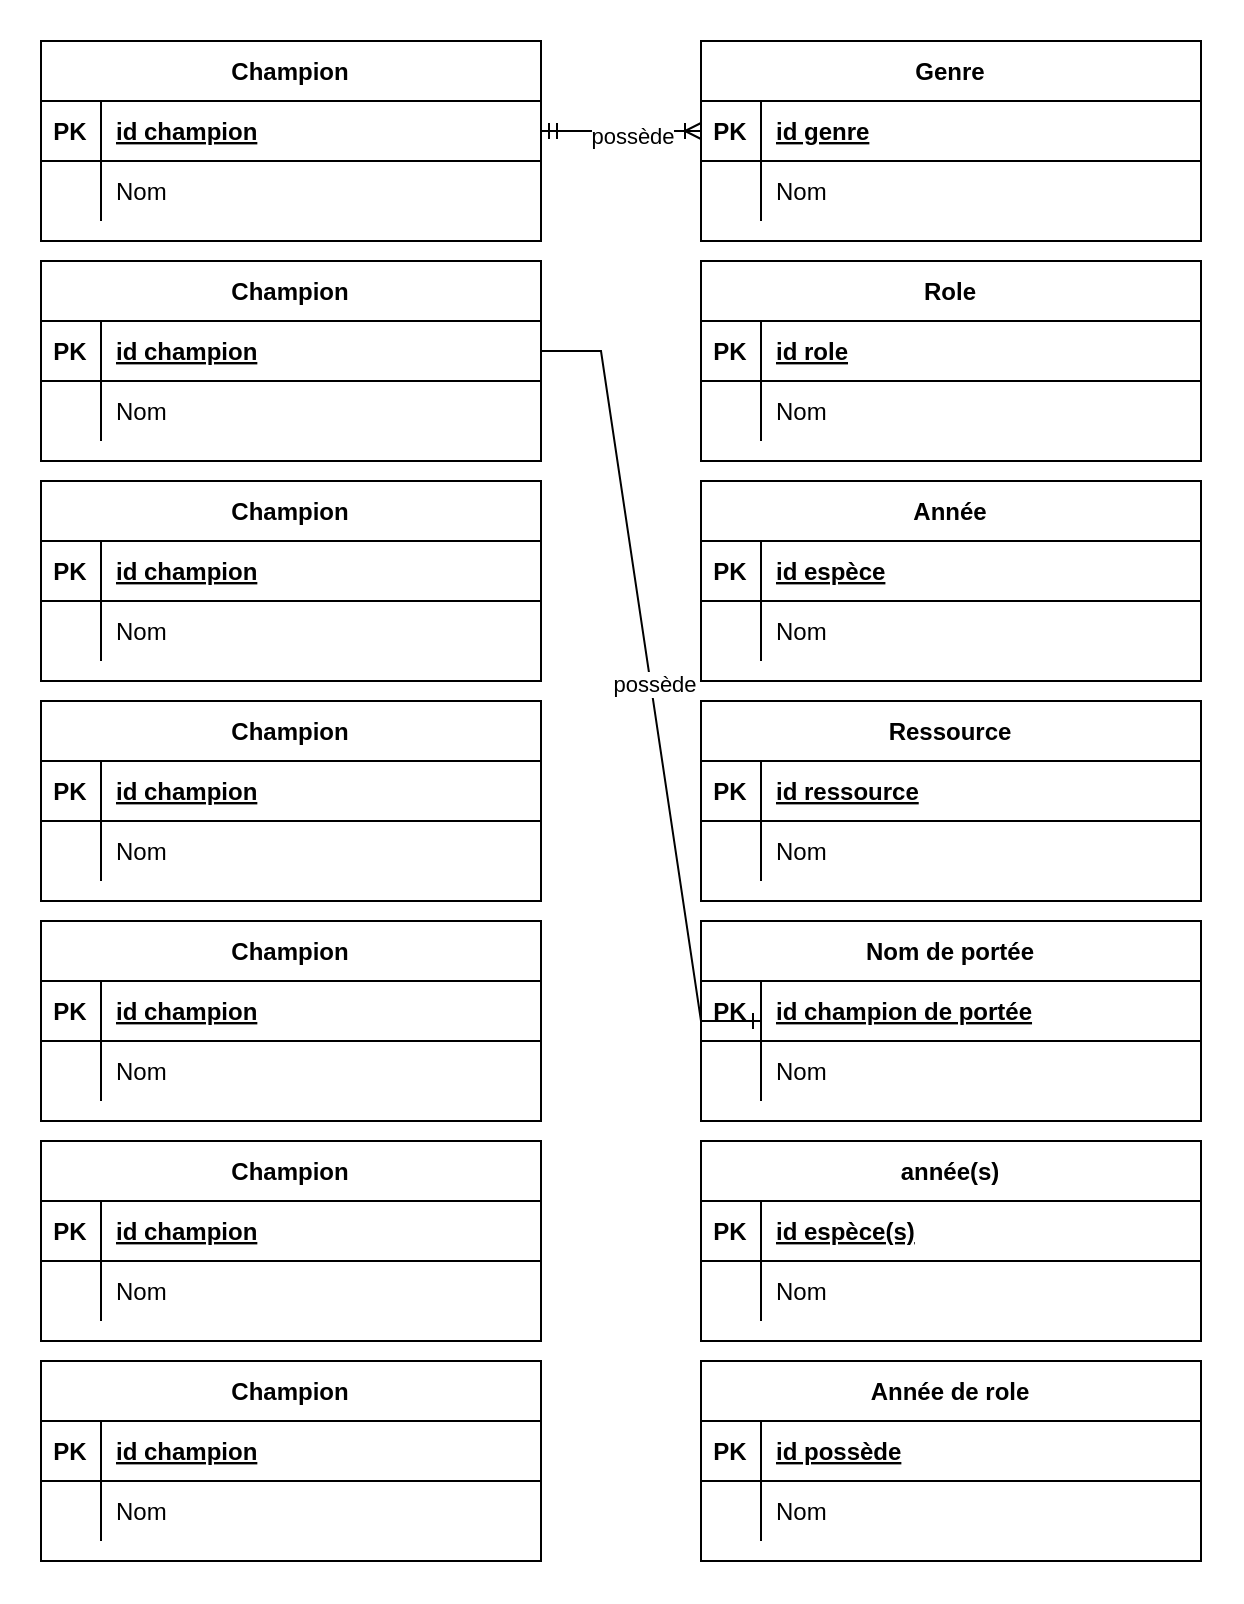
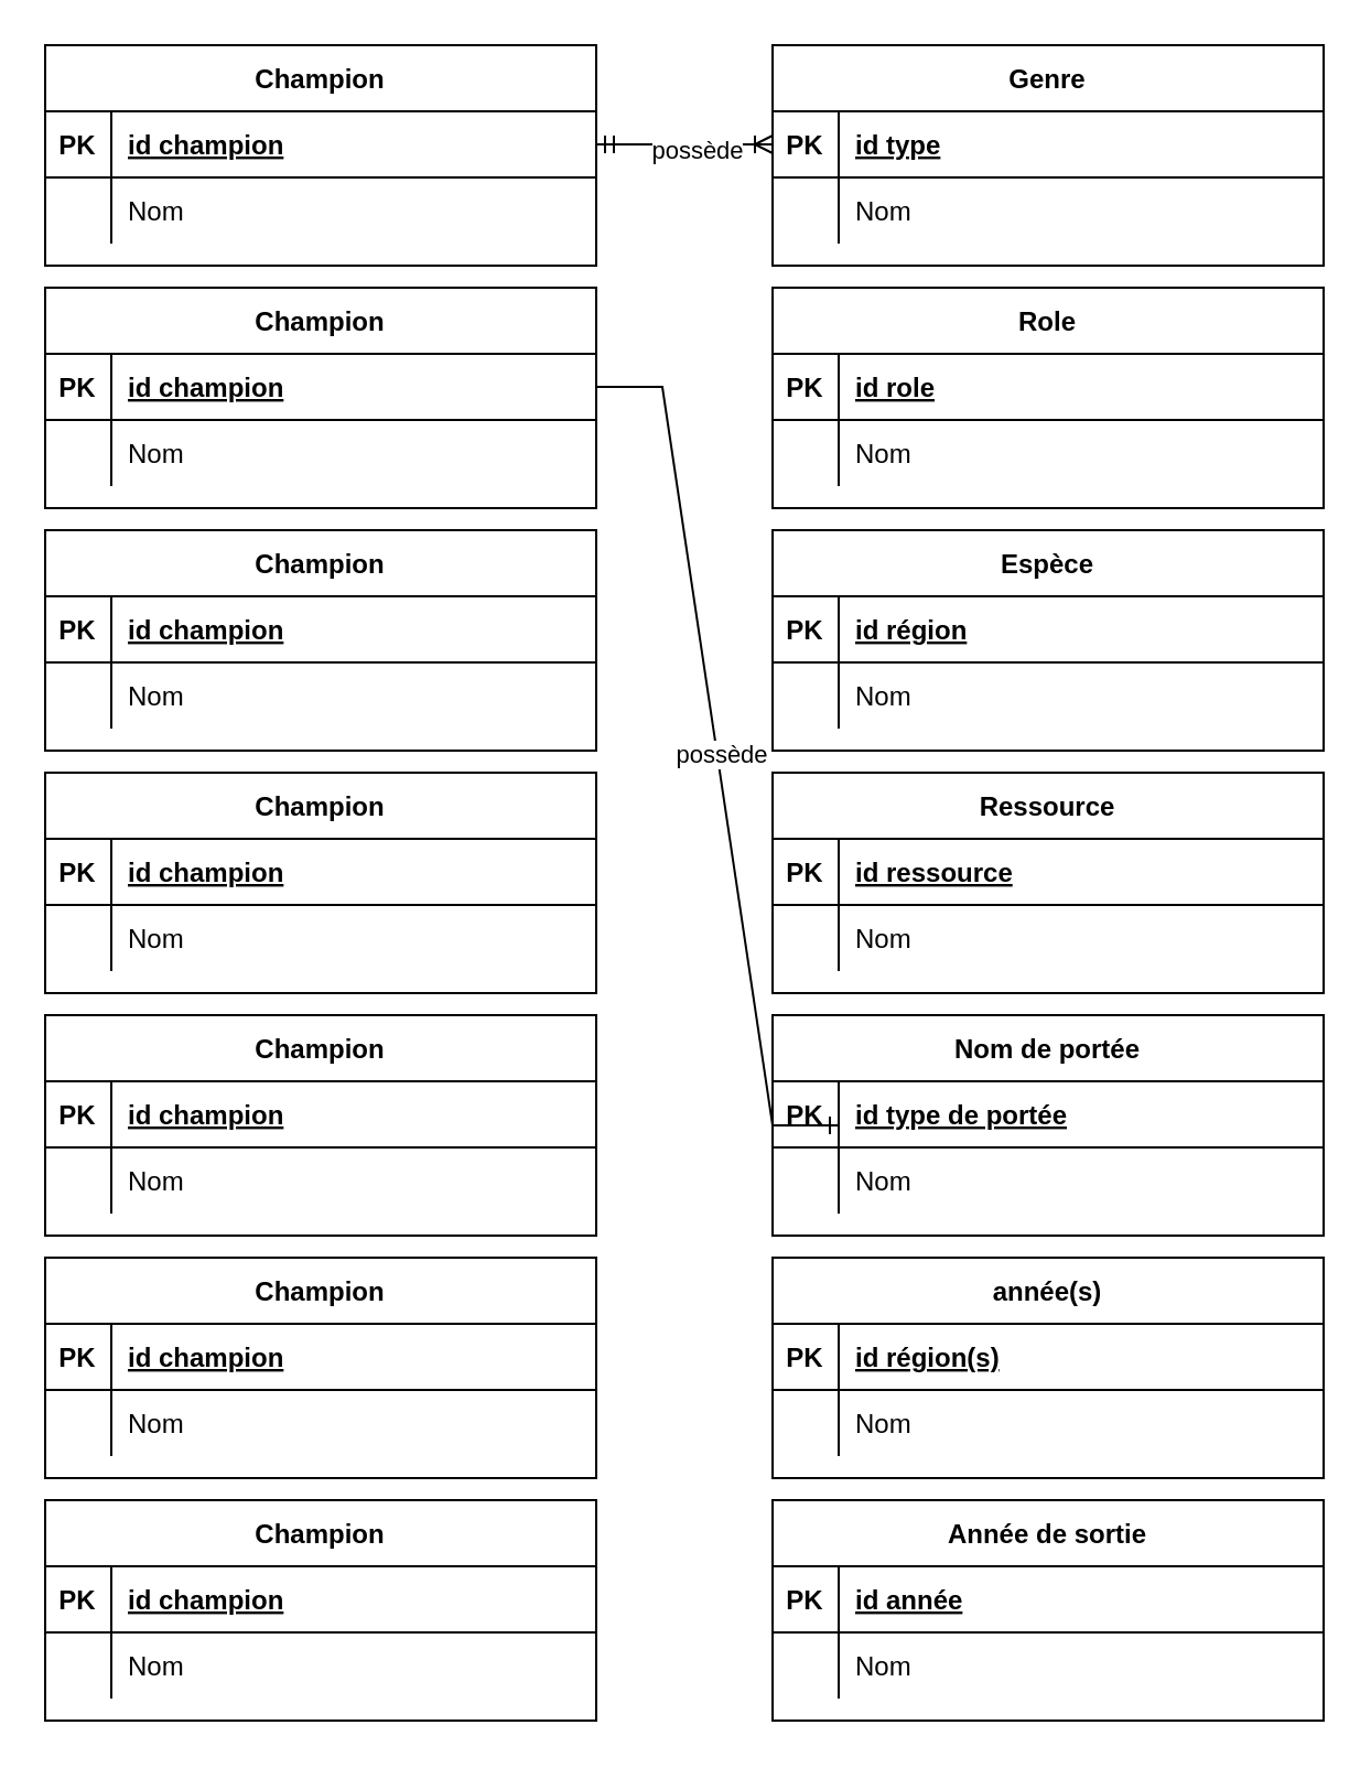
- <mxCell id="14" value="id genre" style="shape=partialRectangle;overflow=hidden;connectable=0;fillColor=none;top=0;left=0;bottom=0;right=0;align=left;spacingLeft=6;fontStyle=5;" vertex="1" parent="12"><mxGeometry x="30" width="220" height="30" as="geometry"><mxRectangle width="220" height="30" as="alternateBounds" /></mxGeometry></mxCell>
+ <mxCell id="14" value="id type" style="shape=partialRectangle;overflow=hidden;connectable=0;fillColor=none;top=0;left=0;bottom=0;right=0;align=left;spacingLeft=6;fontStyle=5;" vertex="1" parent="12"><mxGeometry x="30" width="220" height="30" as="geometry"><mxRectangle width="220" height="30" as="alternateBounds" /></mxGeometry></mxCell>
- <mxCell id="69" value="Année" style="shape=table;startSize=30;container=1;collapsible=1;childLayout=tableLayout;fixedRows=1;rowLines=0;fontStyle=1;align=center;resizeLast=1;" vertex="1" parent="1"><mxGeometry x="350" y="240" width="250" height="100" as="geometry" /></mxCell>
+ <mxCell id="69" value="Espèce" style="shape=table;startSize=30;container=1;collapsible=1;childLayout=tableLayout;fixedRows=1;rowLines=0;fontStyle=1;align=center;resizeLast=1;" vertex="1" parent="1"><mxGeometry x="350" y="240" width="250" height="100" as="geometry" /></mxCell>
- <mxCell id="72" value="id espèce" style="shape=partialRectangle;overflow=hidden;connectable=0;fillColor=none;top=0;left=0;bottom=0;right=0;align=left;spacingLeft=6;fontStyle=5;" vertex="1" parent="70"><mxGeometry x="30" width="220" height="30" as="geometry"><mxRectangle width="220" height="30" as="alternateBounds" /></mxGeometry></mxCell>
+ <mxCell id="72" value="id région" style="shape=partialRectangle;overflow=hidden;connectable=0;fillColor=none;top=0;left=0;bottom=0;right=0;align=left;spacingLeft=6;fontStyle=5;" vertex="1" parent="70"><mxGeometry x="30" width="220" height="30" as="geometry"><mxRectangle width="220" height="30" as="alternateBounds" /></mxGeometry></mxCell>
- <mxCell id="30" value="id champion de portée" style="shape=partialRectangle;overflow=hidden;connectable=0;fillColor=none;top=0;left=0;bottom=0;right=0;align=left;spacingLeft=6;fontStyle=5;" vertex="1" parent="28"><mxGeometry x="30" width="220" height="30" as="geometry"><mxRectangle width="220" height="30" as="alternateBounds" /></mxGeometry></mxCell>
+ <mxCell id="30" value="id type de portée" style="shape=partialRectangle;overflow=hidden;connectable=0;fillColor=none;top=0;left=0;bottom=0;right=0;align=left;spacingLeft=6;fontStyle=5;" vertex="1" parent="28"><mxGeometry x="30" width="220" height="30" as="geometry"><mxRectangle width="220" height="30" as="alternateBounds" /></mxGeometry></mxCell>
- <mxCell id="100" value="id espèce(s)" style="shape=partialRectangle;overflow=hidden;connectable=0;fillColor=none;top=0;left=0;bottom=0;right=0;align=left;spacingLeft=6;fontStyle=5;" vertex="1" parent="98"><mxGeometry x="30" width="220" height="30" as="geometry"><mxRectangle width="220" height="30" as="alternateBounds" /></mxGeometry></mxCell>
+ <mxCell id="100" value="id région(s)" style="shape=partialRectangle;overflow=hidden;connectable=0;fillColor=none;top=0;left=0;bottom=0;right=0;align=left;spacingLeft=6;fontStyle=5;" vertex="1" parent="98"><mxGeometry x="30" width="220" height="30" as="geometry"><mxRectangle width="220" height="30" as="alternateBounds" /></mxGeometry></mxCell>
- <mxCell id="41" value="Année de role" style="shape=table;startSize=30;container=1;collapsible=1;childLayout=tableLayout;fixedRows=1;rowLines=0;fontStyle=1;align=center;resizeLast=1;" vertex="1" parent="1"><mxGeometry x="350" y="680" width="250" height="100" as="geometry" /></mxCell>
+ <mxCell id="41" value="Année de sortie" style="shape=table;startSize=30;container=1;collapsible=1;childLayout=tableLayout;fixedRows=1;rowLines=0;fontStyle=1;align=center;resizeLast=1;" vertex="1" parent="1"><mxGeometry x="350" y="680" width="250" height="100" as="geometry" /></mxCell>
- <mxCell id="44" value="id possède" style="shape=partialRectangle;overflow=hidden;connectable=0;fillColor=none;top=0;left=0;bottom=0;right=0;align=left;spacingLeft=6;fontStyle=5;" vertex="1" parent="42"><mxGeometry x="30" width="220" height="30" as="geometry"><mxRectangle width="220" height="30" as="alternateBounds" /></mxGeometry></mxCell>
+ <mxCell id="44" value="id année" style="shape=partialRectangle;overflow=hidden;connectable=0;fillColor=none;top=0;left=0;bottom=0;right=0;align=left;spacingLeft=6;fontStyle=5;" vertex="1" parent="42"><mxGeometry x="30" width="220" height="30" as="geometry"><mxRectangle width="220" height="30" as="alternateBounds" /></mxGeometry></mxCell>
